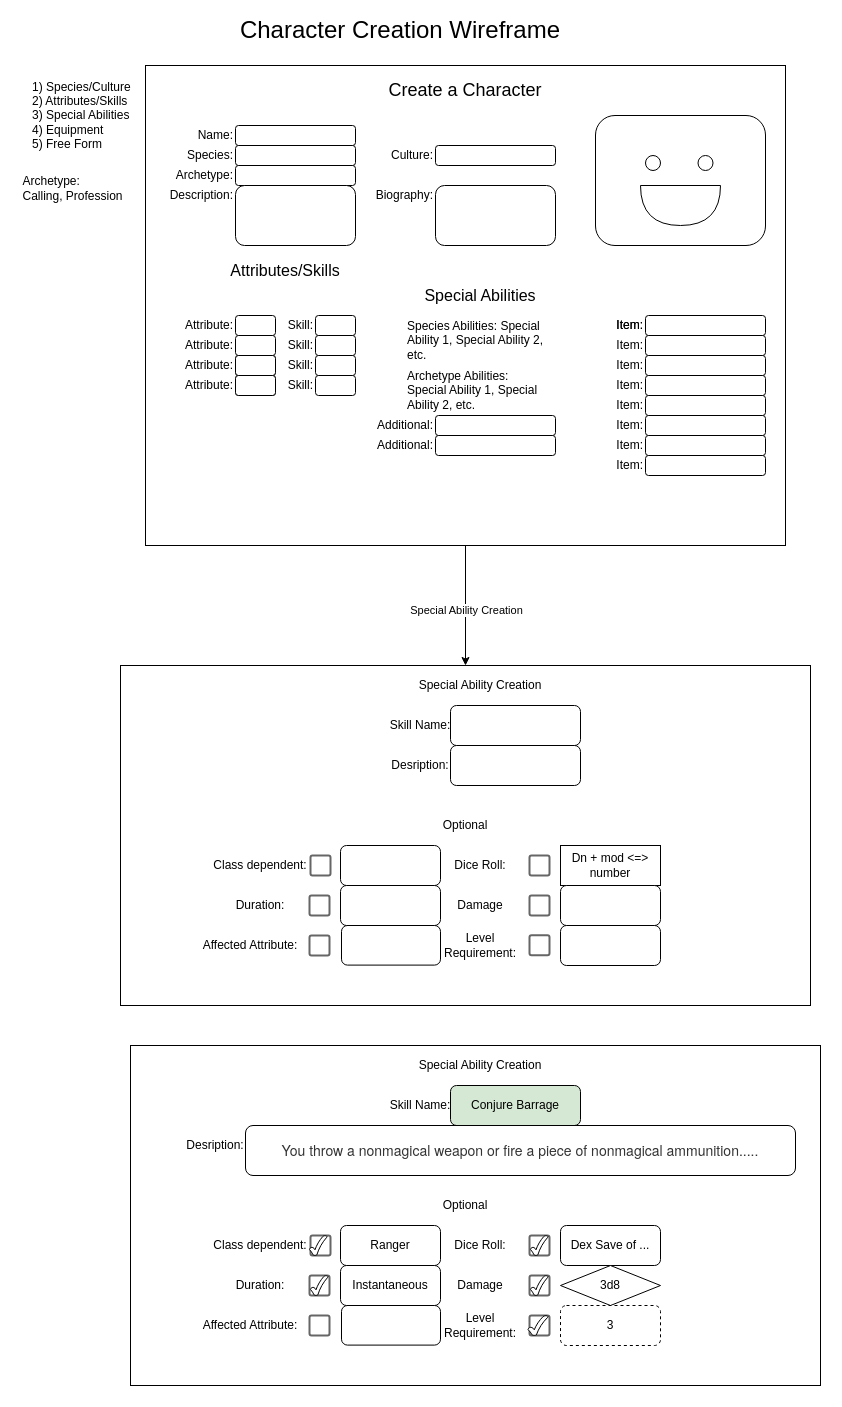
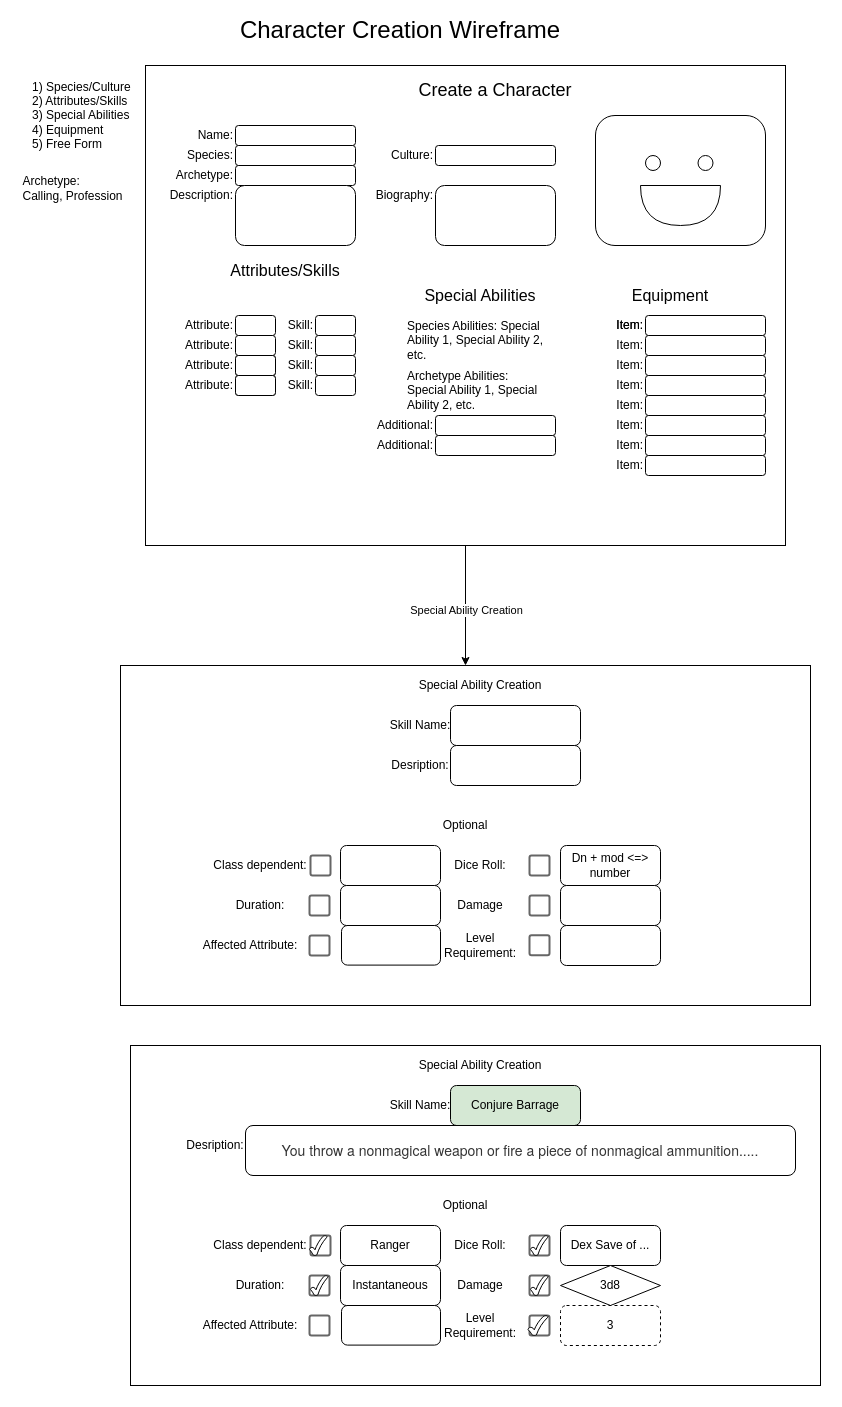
- <mxCell id="8" value="&lt;font style=&quot;font-size: 18px&quot;&gt;Create a Character&lt;br&gt;&lt;/font&gt;" style="text;html=1;strokeColor=none;fillColor=none;align=center;verticalAlign=middle;whiteSpace=wrap;rounded=0;" vertex="1" parent="1"><mxGeometry x="355" y="75" width="220" height="30" as="geometry" /></mxCell>
+ <mxCell id="8" value="&lt;font style=&quot;font-size: 18px&quot;&gt;Create a Character&lt;br&gt;&lt;/font&gt;" style="text;html=1;strokeColor=none;fillColor=none;align=center;verticalAlign=middle;whiteSpace=wrap;rounded=0;" vertex="1" parent="1"><mxGeometry x="385" y="75" width="220" height="30" as="geometry" /></mxCell>
+ <mxCell id="50" value="Equipment" style="text;html=1;strokeColor=none;fillColor=none;align=center;verticalAlign=middle;whiteSpace=wrap;rounded=0;fontSize=16;" vertex="1" parent="1"><mxGeometry x="585" y="285" width="170" height="20" as="geometry" /></mxCell>
- <mxCell id="81" value="Dn + mod &amp;lt;=&amp;gt; number" style="whiteSpace=wrap;html=1;rounded=0;" vertex="1" parent="1"><mxGeometry x="560" y="845" width="100" height="40" as="geometry" /></mxCell>
+ <mxCell id="81" value="Dn + mod &amp;lt;=&amp;gt; number" style="rounded=1;whiteSpace=wrap;html=1;" vertex="1" parent="1"><mxGeometry x="560" y="845" width="100" height="40" as="geometry" /></mxCell>
